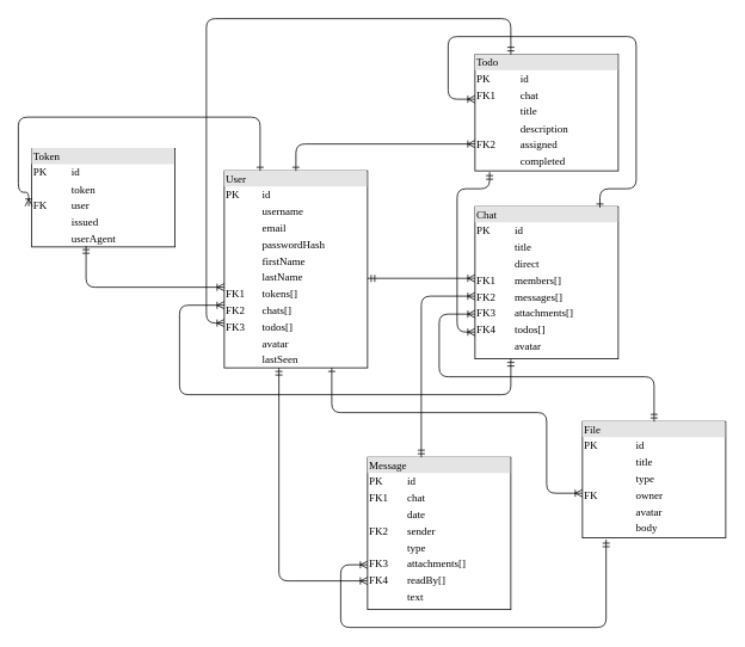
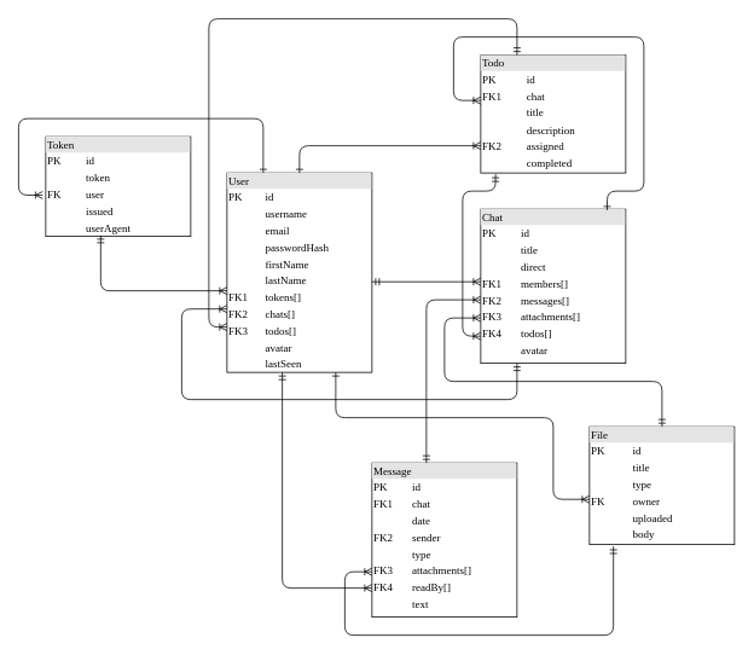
- <mxCell id="3" value="&lt;div style=&quot;box-sizing: border-box ; width: 100% ; background: #e4e4e4 ; padding: 2px&quot;&gt;Token&lt;/div&gt;&lt;table style=&quot;width: 100% ; font-size: 1em&quot; cellpadding=&quot;2&quot; cellspacing=&quot;0&quot;&gt;&lt;tbody&gt;&lt;tr&gt;&lt;td&gt;PK&lt;/td&gt;&lt;td&gt;id&lt;/td&gt;&lt;/tr&gt;&lt;tr&gt;&lt;td&gt;&lt;br&gt;&lt;/td&gt;&lt;td&gt;token&lt;/td&gt;&lt;/tr&gt;&lt;tr&gt;&lt;td&gt;FK&lt;/td&gt;&lt;td&gt;user&lt;/td&gt;&lt;/tr&gt;&lt;tr&gt;&lt;td&gt;&lt;br&gt;&lt;/td&gt;&lt;td&gt;issued&lt;br&gt;&lt;/td&gt;&lt;/tr&gt;&lt;tr&gt;&lt;td&gt;&lt;br&gt;&lt;/td&gt;&lt;td&gt;userAgent&lt;br&gt;&lt;/td&gt;&lt;/tr&gt;&lt;/tbody&gt;&lt;/table&gt;" style="verticalAlign=top;align=left;overflow=fill;html=1;rounded=0;shadow=0;comic=0;labelBackgroundColor=none;strokeWidth=1;fontFamily=Verdana;fontSize=12" vertex="1" parent="1"><mxGeometry x="35" y="165" width="160" height="110" as="geometry" /></mxCell>
+ <mxCell id="3" value="&lt;div style=&quot;box-sizing: border-box ; width: 100% ; background: #e4e4e4 ; padding: 2px&quot;&gt;Token&lt;/div&gt;&lt;table style=&quot;width: 100% ; font-size: 1em&quot; cellpadding=&quot;2&quot; cellspacing=&quot;0&quot;&gt;&lt;tbody&gt;&lt;tr&gt;&lt;td&gt;PK&lt;/td&gt;&lt;td&gt;id&lt;/td&gt;&lt;/tr&gt;&lt;tr&gt;&lt;td&gt;&lt;br&gt;&lt;/td&gt;&lt;td&gt;token&lt;/td&gt;&lt;/tr&gt;&lt;tr&gt;&lt;td&gt;FK&lt;/td&gt;&lt;td&gt;user&lt;/td&gt;&lt;/tr&gt;&lt;tr&gt;&lt;td&gt;&lt;br&gt;&lt;/td&gt;&lt;td&gt;issued&lt;br&gt;&lt;/td&gt;&lt;/tr&gt;&lt;tr&gt;&lt;td&gt;&lt;br&gt;&lt;/td&gt;&lt;td&gt;userAgent&lt;br&gt;&lt;/td&gt;&lt;/tr&gt;&lt;/tbody&gt;&lt;/table&gt;" style="verticalAlign=top;align=left;overflow=fill;html=1;rounded=0;shadow=0;comic=0;labelBackgroundColor=none;strokeWidth=1;fontFamily=Verdana;fontSize=12" vertex="1" parent="1"><mxGeometry x="50" y="150" width="160" height="110" as="geometry" /></mxCell>
- <mxCell id="7" value="&lt;div style=&quot;box-sizing: border-box ; width: 100% ; background: #e4e4e4 ; padding: 2px&quot;&gt;File&lt;/div&gt;&lt;table style=&quot;width: 100% ; font-size: 1em&quot; cellpadding=&quot;2&quot; cellspacing=&quot;0&quot;&gt;&lt;tbody&gt;&lt;tr&gt;&lt;td&gt;PK&lt;/td&gt;&lt;td&gt;id&lt;/td&gt;&lt;/tr&gt;&lt;tr&gt;&lt;td&gt;&lt;br&gt;&lt;/td&gt;&lt;td&gt;title&lt;/td&gt;&lt;/tr&gt;&lt;tr&gt;&lt;td&gt;&lt;/td&gt;&lt;td&gt;type&lt;/td&gt;&lt;/tr&gt;&lt;tr&gt;&lt;td&gt;FK&lt;/td&gt;&lt;td&gt;owner&lt;/td&gt;&lt;/tr&gt;&lt;tr&gt;&lt;td&gt;&lt;br&gt;&lt;/td&gt;&lt;td&gt;avatar&lt;br&gt;&lt;/td&gt;&lt;/tr&gt;&lt;tr&gt;&lt;td&gt;&lt;br&gt;&lt;/td&gt;&lt;td&gt;body&lt;br&gt;&lt;/td&gt;&lt;/tr&gt;&lt;tr&gt;&lt;td&gt;&lt;/td&gt;&lt;td&gt;&lt;/td&gt;&lt;/tr&gt;&lt;tr&gt;&lt;td&gt;&lt;br&gt;&lt;/td&gt;&lt;td&gt;&lt;/td&gt;&lt;/tr&gt;&lt;/tbody&gt;&lt;/table&gt;" style="verticalAlign=top;align=left;overflow=fill;html=1;rounded=0;shadow=0;comic=0;labelBackgroundColor=none;strokeWidth=1;fontFamily=Verdana;fontSize=12" vertex="1" parent="1"><mxGeometry x="650" y="470" width="160" height="130" as="geometry" /></mxCell>
+ <mxCell id="7" value="&lt;div style=&quot;box-sizing: border-box ; width: 100% ; background: #e4e4e4 ; padding: 2px&quot;&gt;File&lt;/div&gt;&lt;table style=&quot;width: 100% ; font-size: 1em&quot; cellpadding=&quot;2&quot; cellspacing=&quot;0&quot;&gt;&lt;tbody&gt;&lt;tr&gt;&lt;td&gt;PK&lt;/td&gt;&lt;td&gt;id&lt;/td&gt;&lt;/tr&gt;&lt;tr&gt;&lt;td&gt;&lt;br&gt;&lt;/td&gt;&lt;td&gt;title&lt;/td&gt;&lt;/tr&gt;&lt;tr&gt;&lt;td&gt;&lt;/td&gt;&lt;td&gt;type&lt;/td&gt;&lt;/tr&gt;&lt;tr&gt;&lt;td&gt;FK&lt;/td&gt;&lt;td&gt;owner&lt;/td&gt;&lt;/tr&gt;&lt;tr&gt;&lt;td&gt;&lt;br&gt;&lt;/td&gt;&lt;td&gt;uploaded&lt;br&gt;&lt;/td&gt;&lt;/tr&gt;&lt;tr&gt;&lt;td&gt;&lt;br&gt;&lt;/td&gt;&lt;td&gt;body&lt;br&gt;&lt;/td&gt;&lt;/tr&gt;&lt;tr&gt;&lt;td&gt;&lt;/td&gt;&lt;td&gt;&lt;/td&gt;&lt;/tr&gt;&lt;tr&gt;&lt;td&gt;&lt;br&gt;&lt;/td&gt;&lt;td&gt;&lt;/td&gt;&lt;/tr&gt;&lt;/tbody&gt;&lt;/table&gt;" style="verticalAlign=top;align=left;overflow=fill;html=1;rounded=0;shadow=0;comic=0;labelBackgroundColor=none;strokeWidth=1;fontFamily=Verdana;fontSize=12" vertex="1" parent="1"><mxGeometry x="650" y="470" width="160" height="130" as="geometry" /></mxCell>
